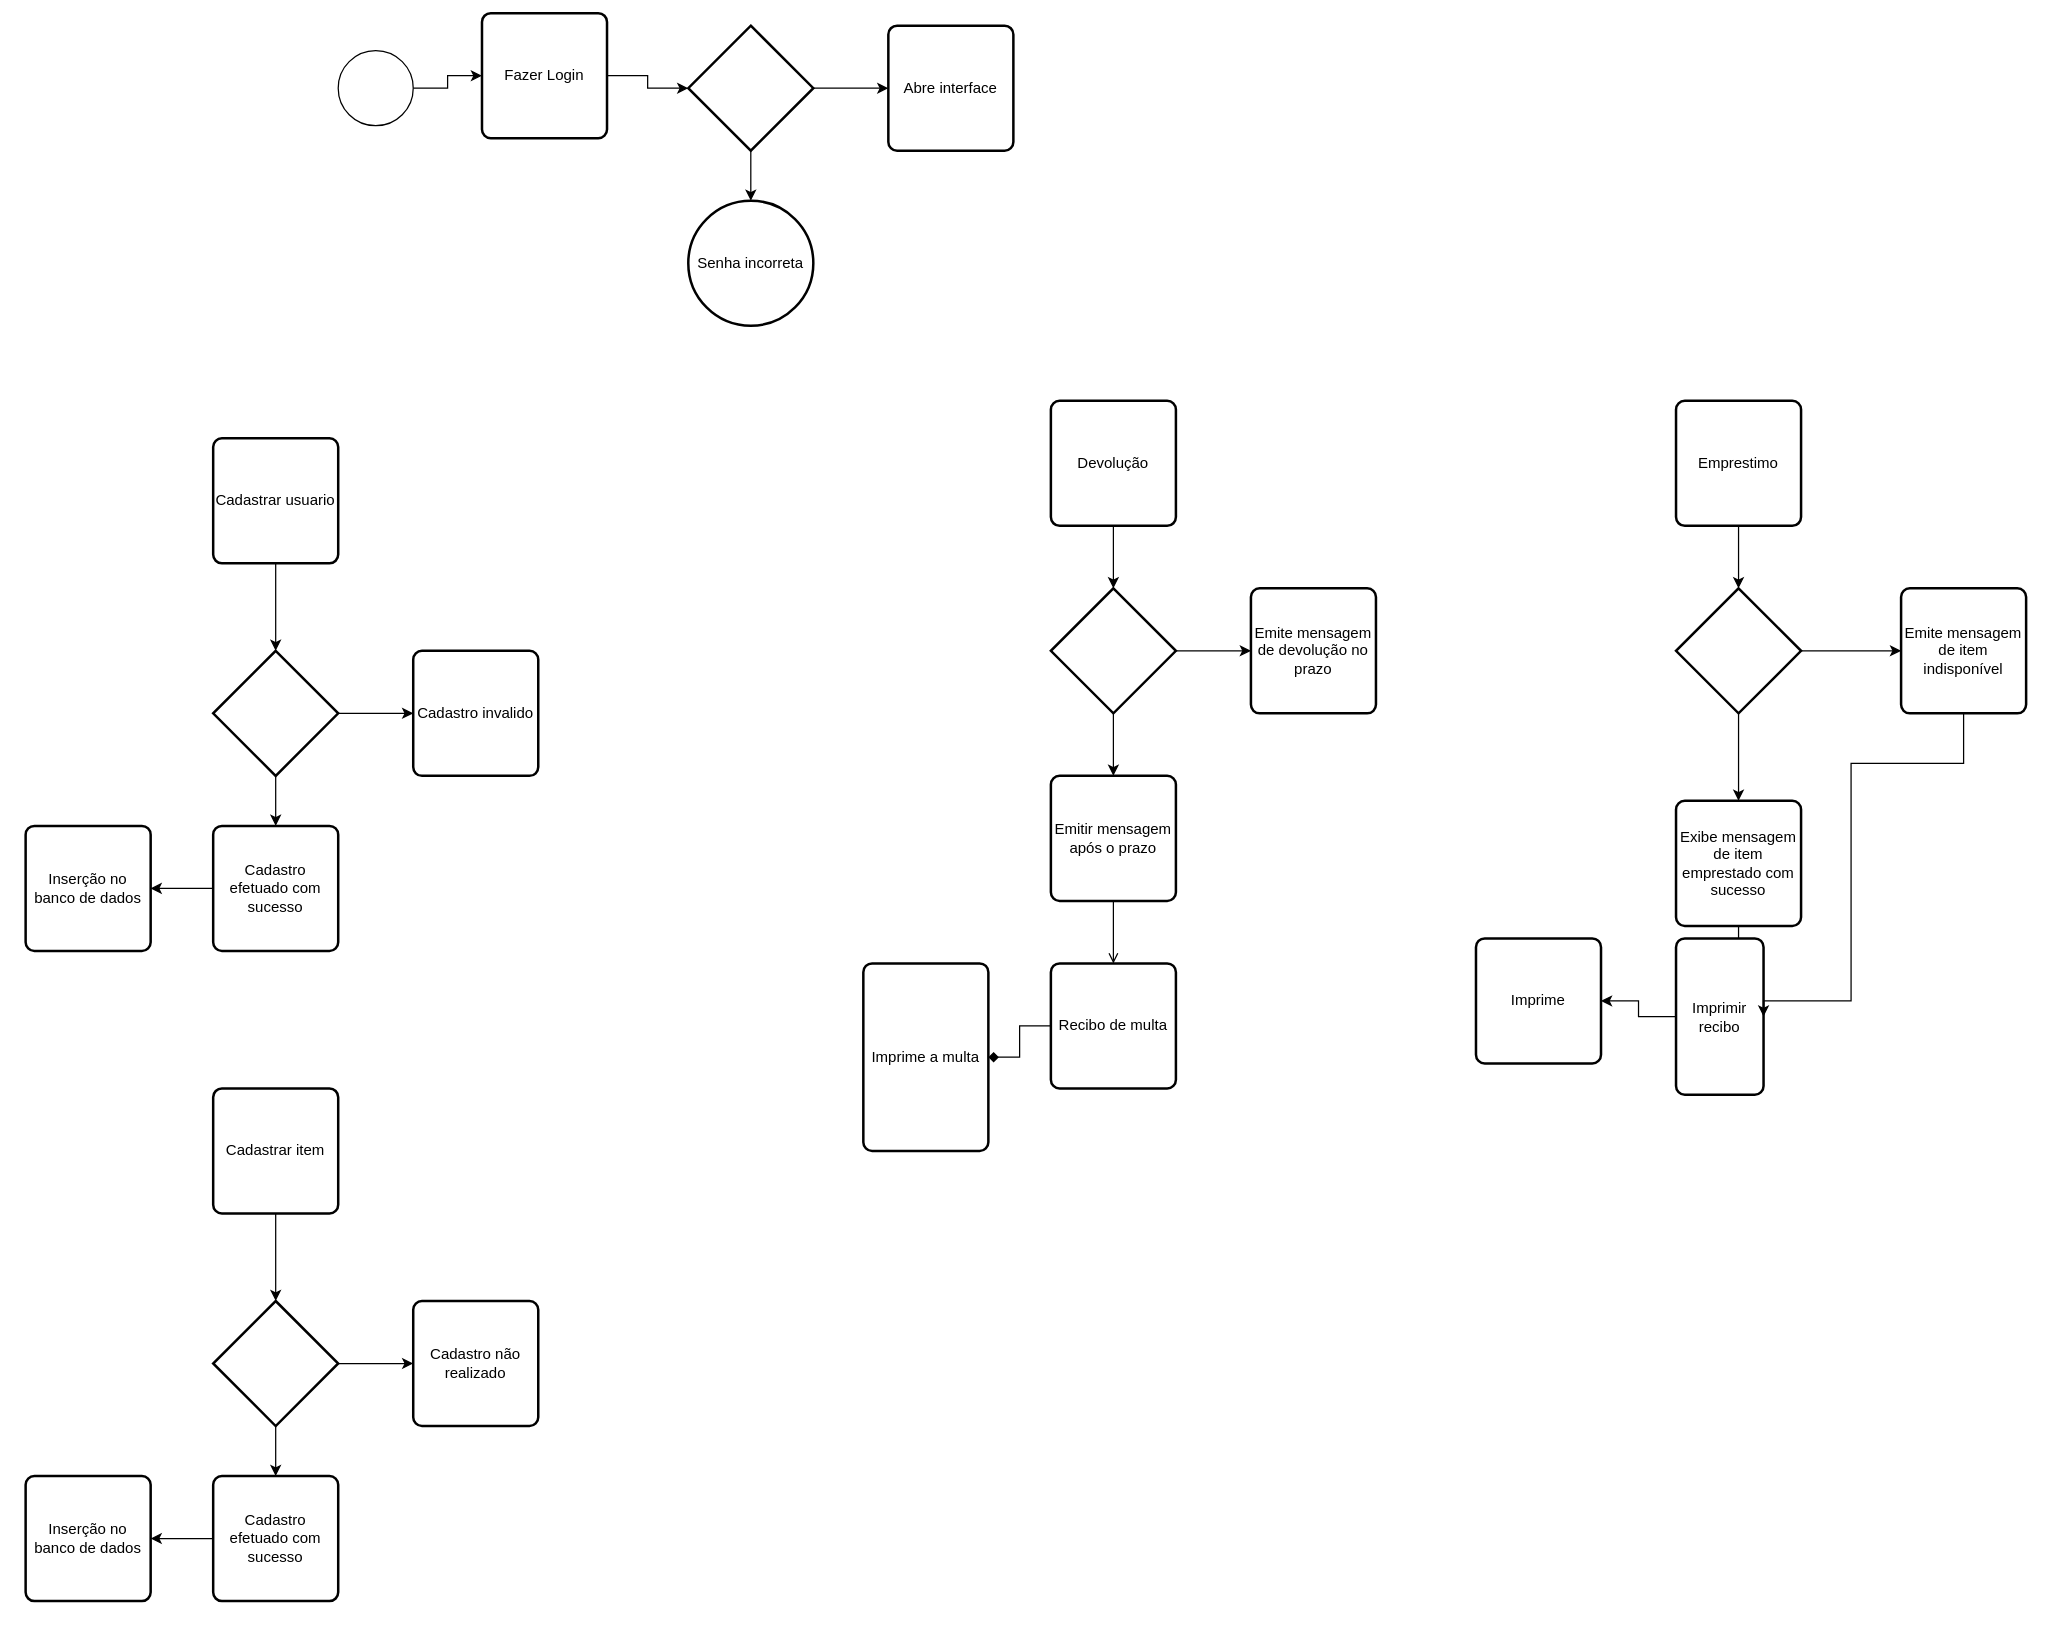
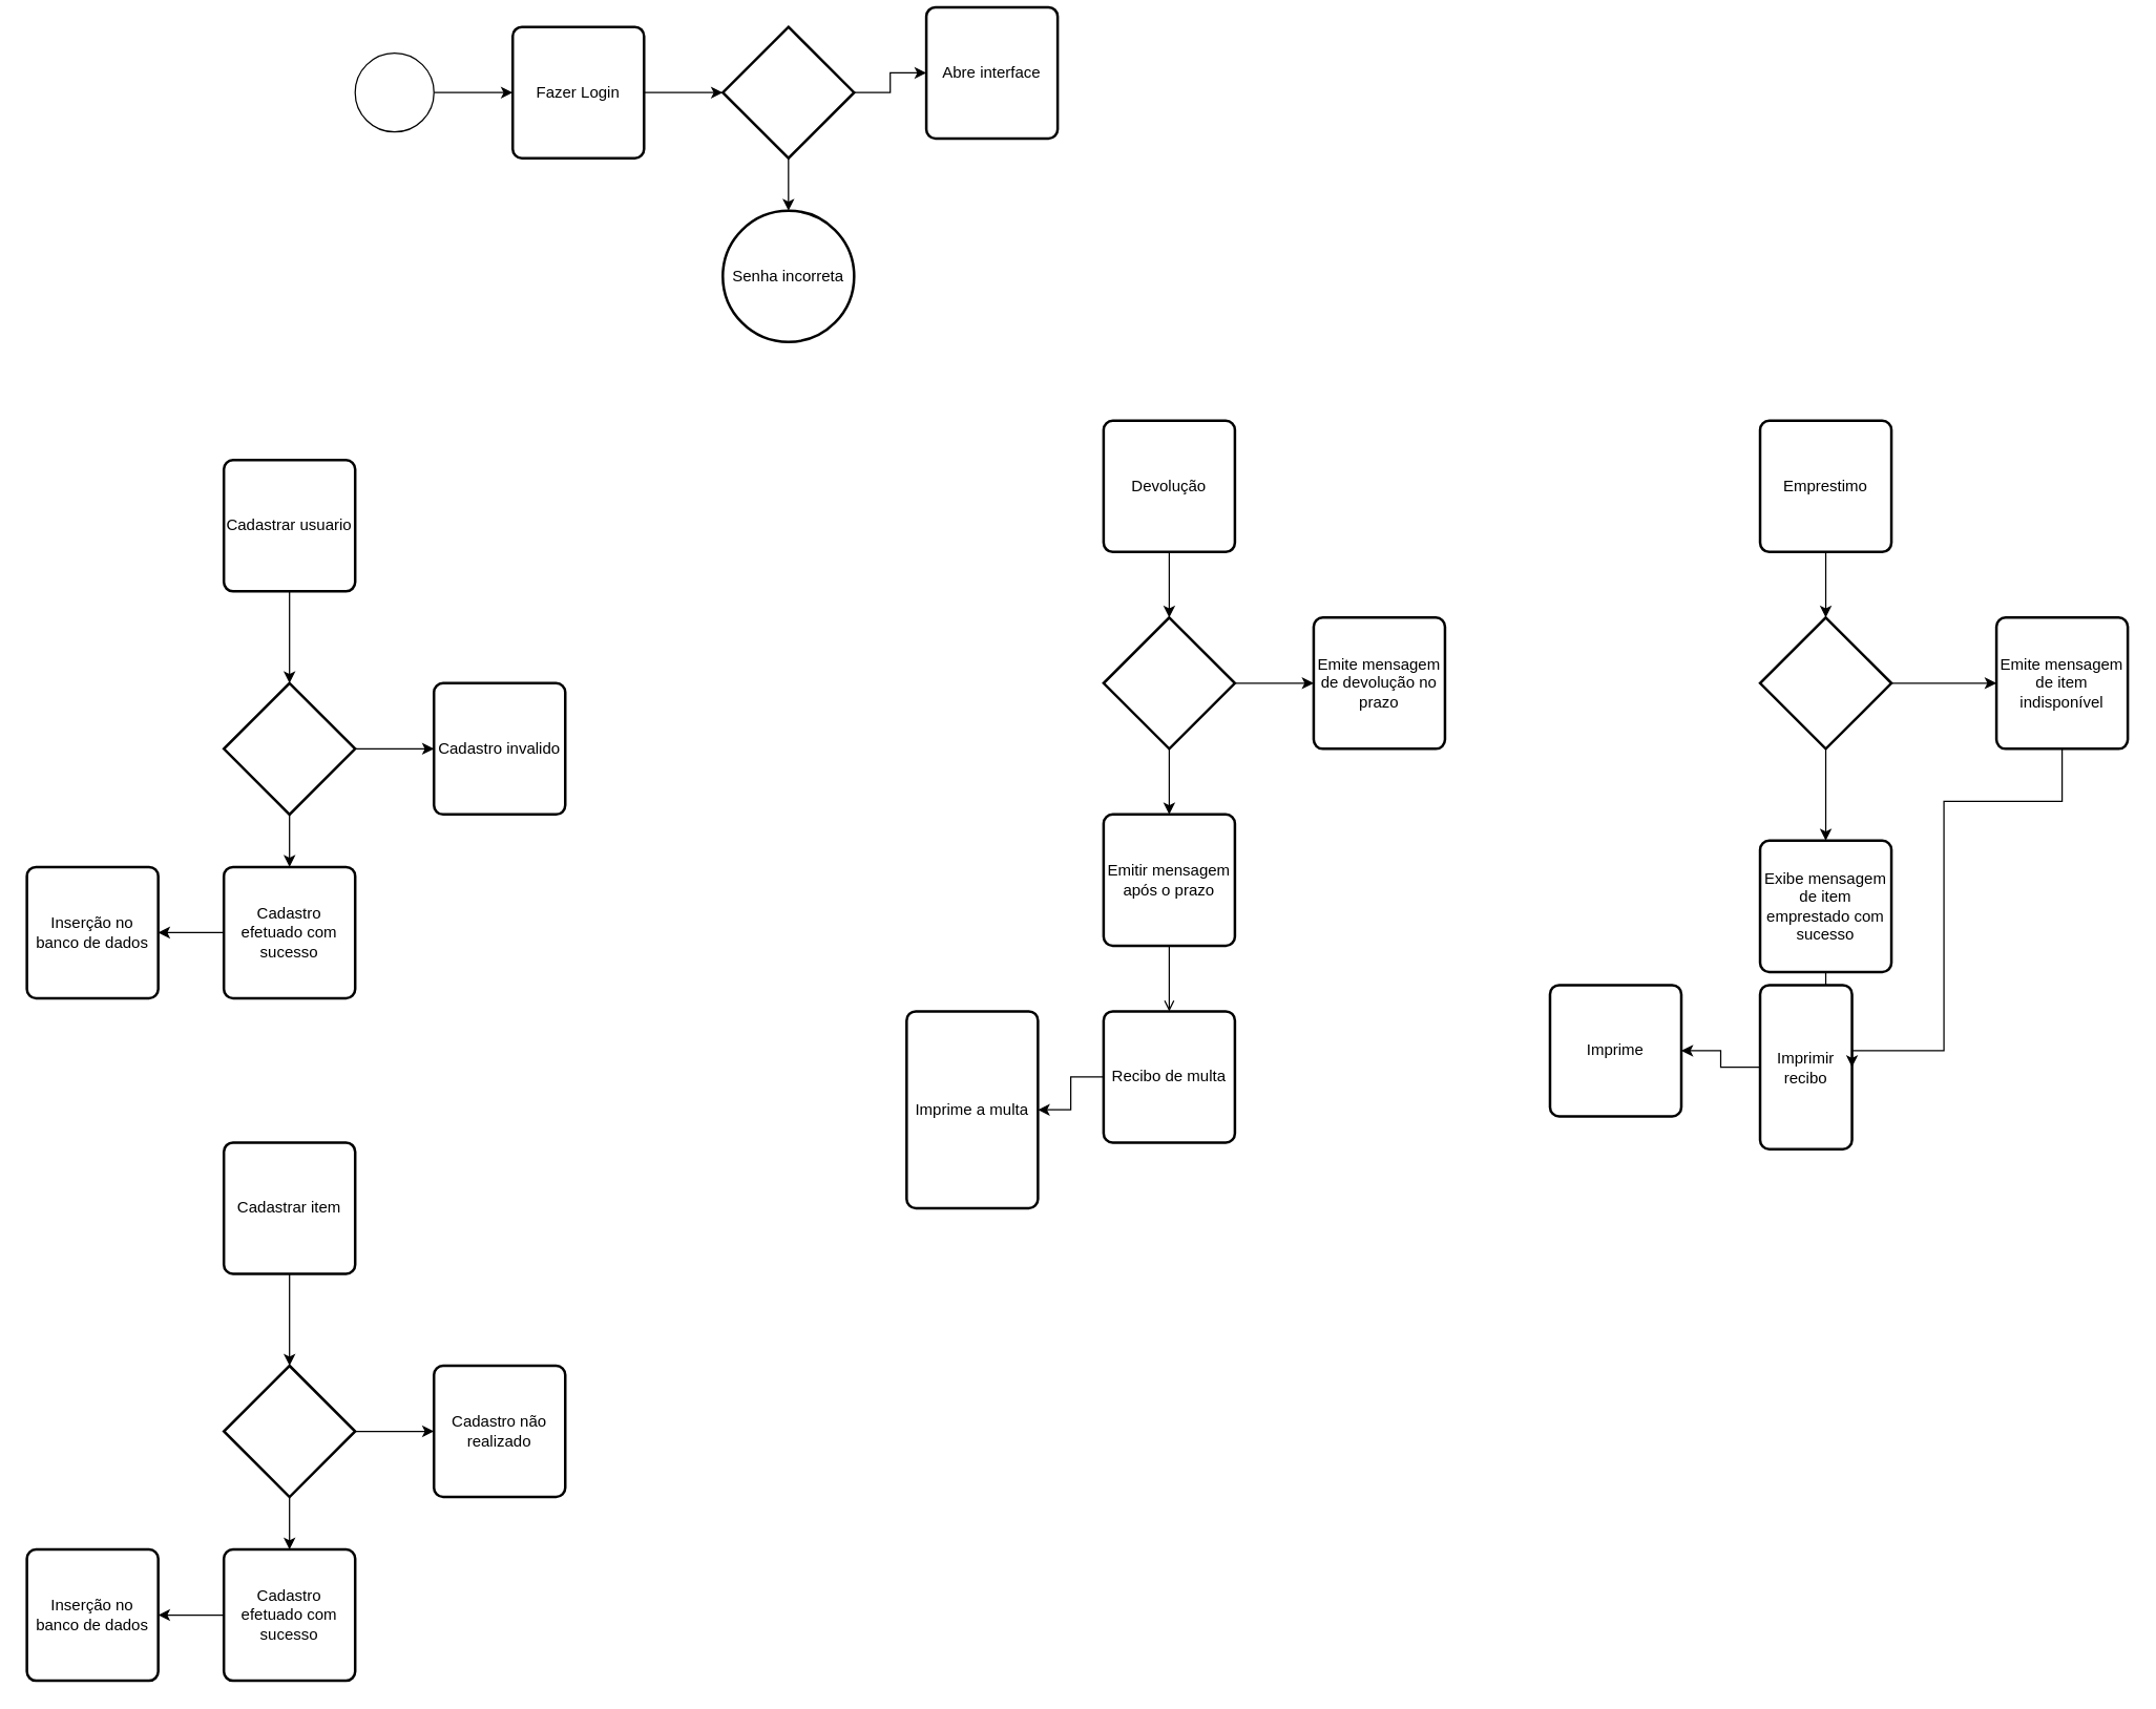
- <mxCell id="4" value="Fazer Login" style="rounded=1;whiteSpace=wrap;html=1;absoluteArcSize=1;arcSize=14;strokeWidth=2;" vertex="1" parent="1"><mxGeometry x="385" y="10" width="100" height="100" as="geometry" /></mxCell>
+ <mxCell id="4" value="Fazer Login" style="rounded=1;whiteSpace=wrap;html=1;absoluteArcSize=1;arcSize=14;strokeWidth=2;" vertex="1" parent="1"><mxGeometry x="390" y="20" width="100" height="100" as="geometry" /></mxCell>
- <mxCell id="10" value="Abre interface" style="rounded=1;whiteSpace=wrap;html=1;absoluteArcSize=1;arcSize=14;strokeWidth=2;" vertex="1" parent="1"><mxGeometry x="710" y="20" width="100" height="100" as="geometry" /></mxCell>
+ <mxCell id="10" value="Abre interface" style="rounded=1;whiteSpace=wrap;html=1;absoluteArcSize=1;arcSize=14;strokeWidth=2;" vertex="1" parent="1"><mxGeometry x="705" y="5" width="100" height="100" as="geometry" /></mxCell>
- <mxCell id="19" value="" style="edgeStyle=orthogonalEdgeStyle;rounded=0;orthogonalLoop=1;jettySize=auto;html=1;endArrow=diamond;" edge="1" parent="1" source="20" target="21"><mxGeometry relative="1" as="geometry" /></mxCell>
+ <mxCell id="19" value="" style="edgeStyle=orthogonalEdgeStyle;rounded=0;orthogonalLoop=1;jettySize=auto;html=1;" edge="1" parent="1" source="20" target="21"><mxGeometry relative="1" as="geometry" /></mxCell>
